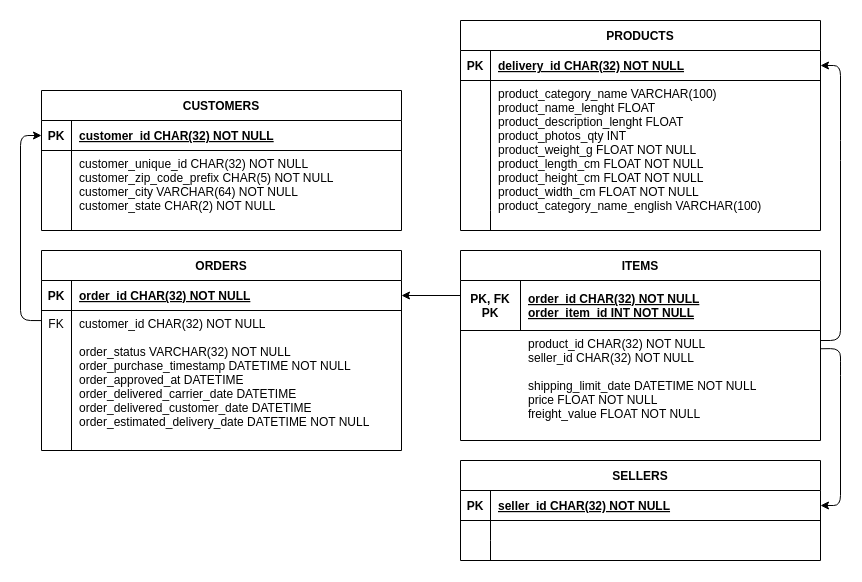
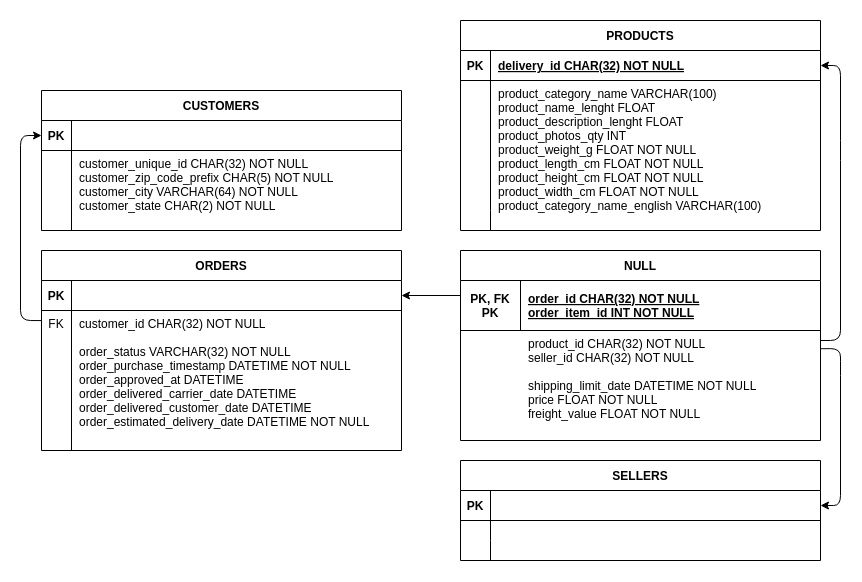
- <mxCell id="21" value="customer_id CHAR(32) NOT NULL" style="shape=partialRectangle;overflow=hidden;connectable=0;fillColor=none;top=0;left=0;bottom=0;right=0;align=left;spacingLeft=6;fontStyle=5;" parent="19" vertex="1"><mxGeometry x="30" width="330" height="30" as="geometry"><mxRectangle width="330" height="30" as="alternateBounds" /></mxGeometry></mxCell>
- <mxCell id="2" value="ITEMS" style="shape=table;startSize=30;container=1;collapsible=1;childLayout=tableLayout;fixedRows=1;rowLines=0;fontStyle=1;align=center;resizeLast=1;" parent="1" vertex="1"><mxGeometry x="460" y="250" width="360" height="190" as="geometry"><mxRectangle x="460" y="280" width="70" height="30" as="alternateBounds" /></mxGeometry></mxCell>
+ <mxCell id="2" value="NULL" style="shape=table;startSize=30;container=1;collapsible=1;childLayout=tableLayout;fixedRows=1;rowLines=0;fontStyle=1;align=center;resizeLast=1;" parent="1" vertex="1"><mxGeometry x="460" y="250" width="360" height="190" as="geometry"><mxRectangle x="460" y="280" width="70" height="30" as="alternateBounds" /></mxGeometry></mxCell>
- <mxCell id="28" value="order_id CHAR(32) NOT NULL" style="shape=partialRectangle;overflow=hidden;connectable=0;fillColor=none;top=0;left=0;bottom=0;right=0;align=left;spacingLeft=6;fontStyle=5;" parent="26" vertex="1"><mxGeometry x="30" width="330" height="30" as="geometry"><mxRectangle width="330" height="30" as="alternateBounds" /></mxGeometry></mxCell>
- <mxCell id="35" value="seller_id CHAR(32) NOT NULL" style="shape=partialRectangle;overflow=hidden;connectable=0;fillColor=none;top=0;left=0;bottom=0;right=0;align=left;spacingLeft=6;fontStyle=5;" parent="33" vertex="1"><mxGeometry x="30" width="330" height="30" as="geometry"><mxRectangle width="330" height="30" as="alternateBounds" /></mxGeometry></mxCell>
